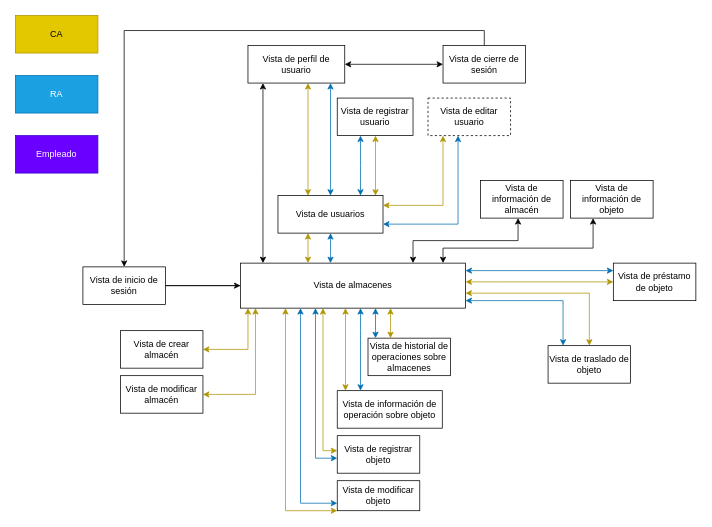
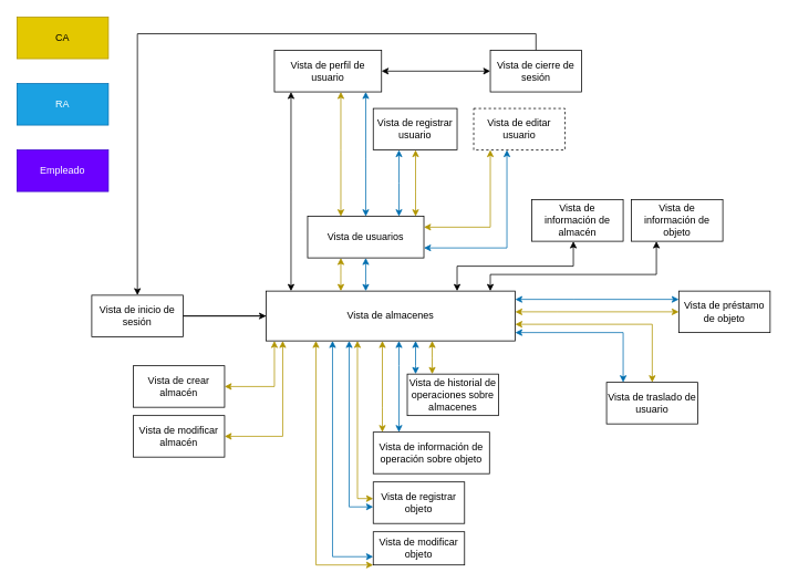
- <mxCell id="49" value="Vista de traslado de objeto" style="html=1;whiteSpace=wrap;" vertex="1" parent="1"><mxGeometry x="730" y="460" width="110" height="50" as="geometry" /></mxCell>
+ <mxCell id="49" value="Vista de traslado de usuario" style="html=1;whiteSpace=wrap;" vertex="1" parent="1"><mxGeometry x="730" y="460" width="110" height="50" as="geometry" /></mxCell>
